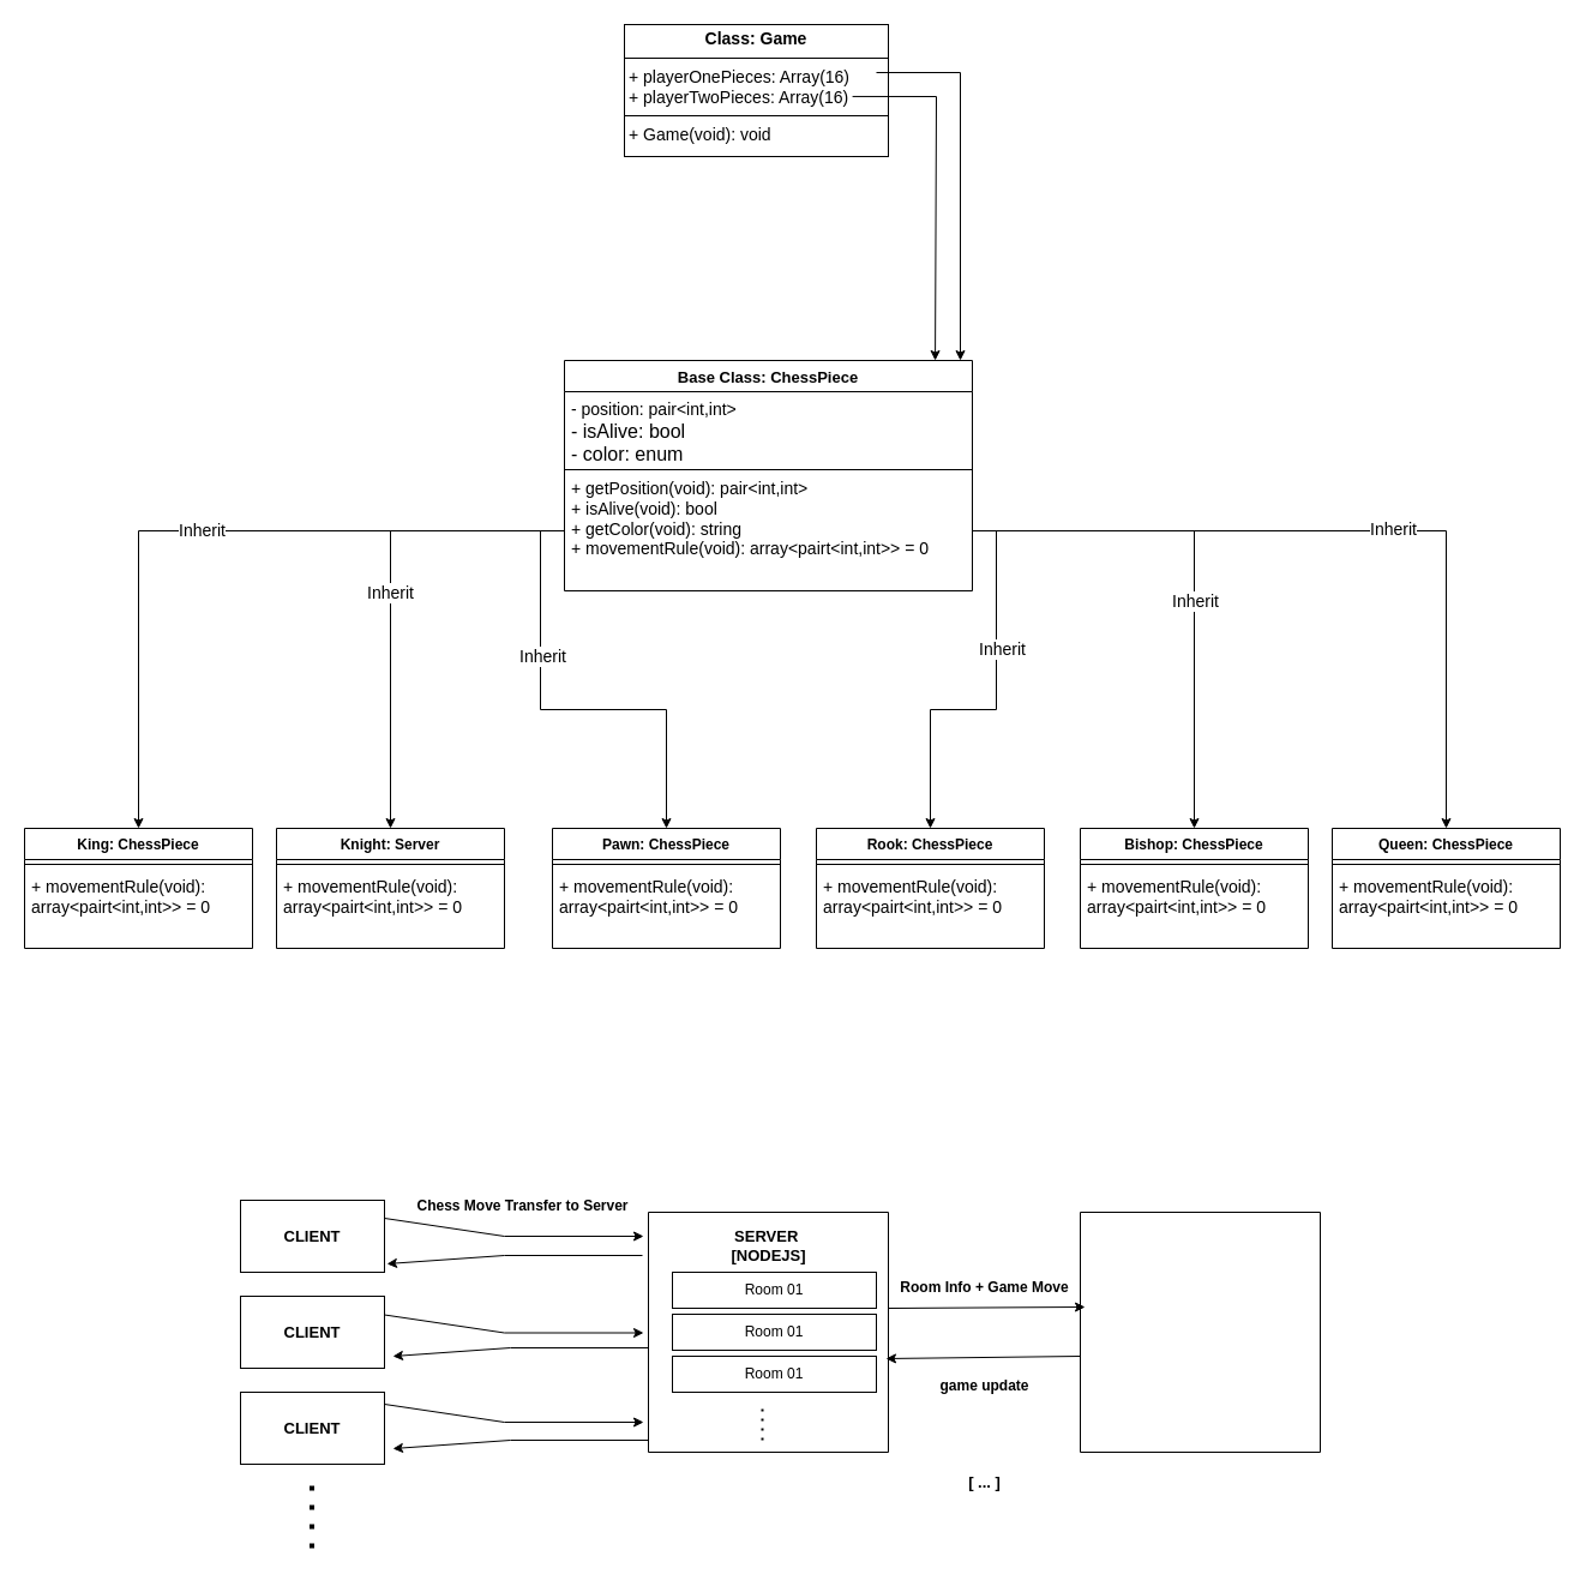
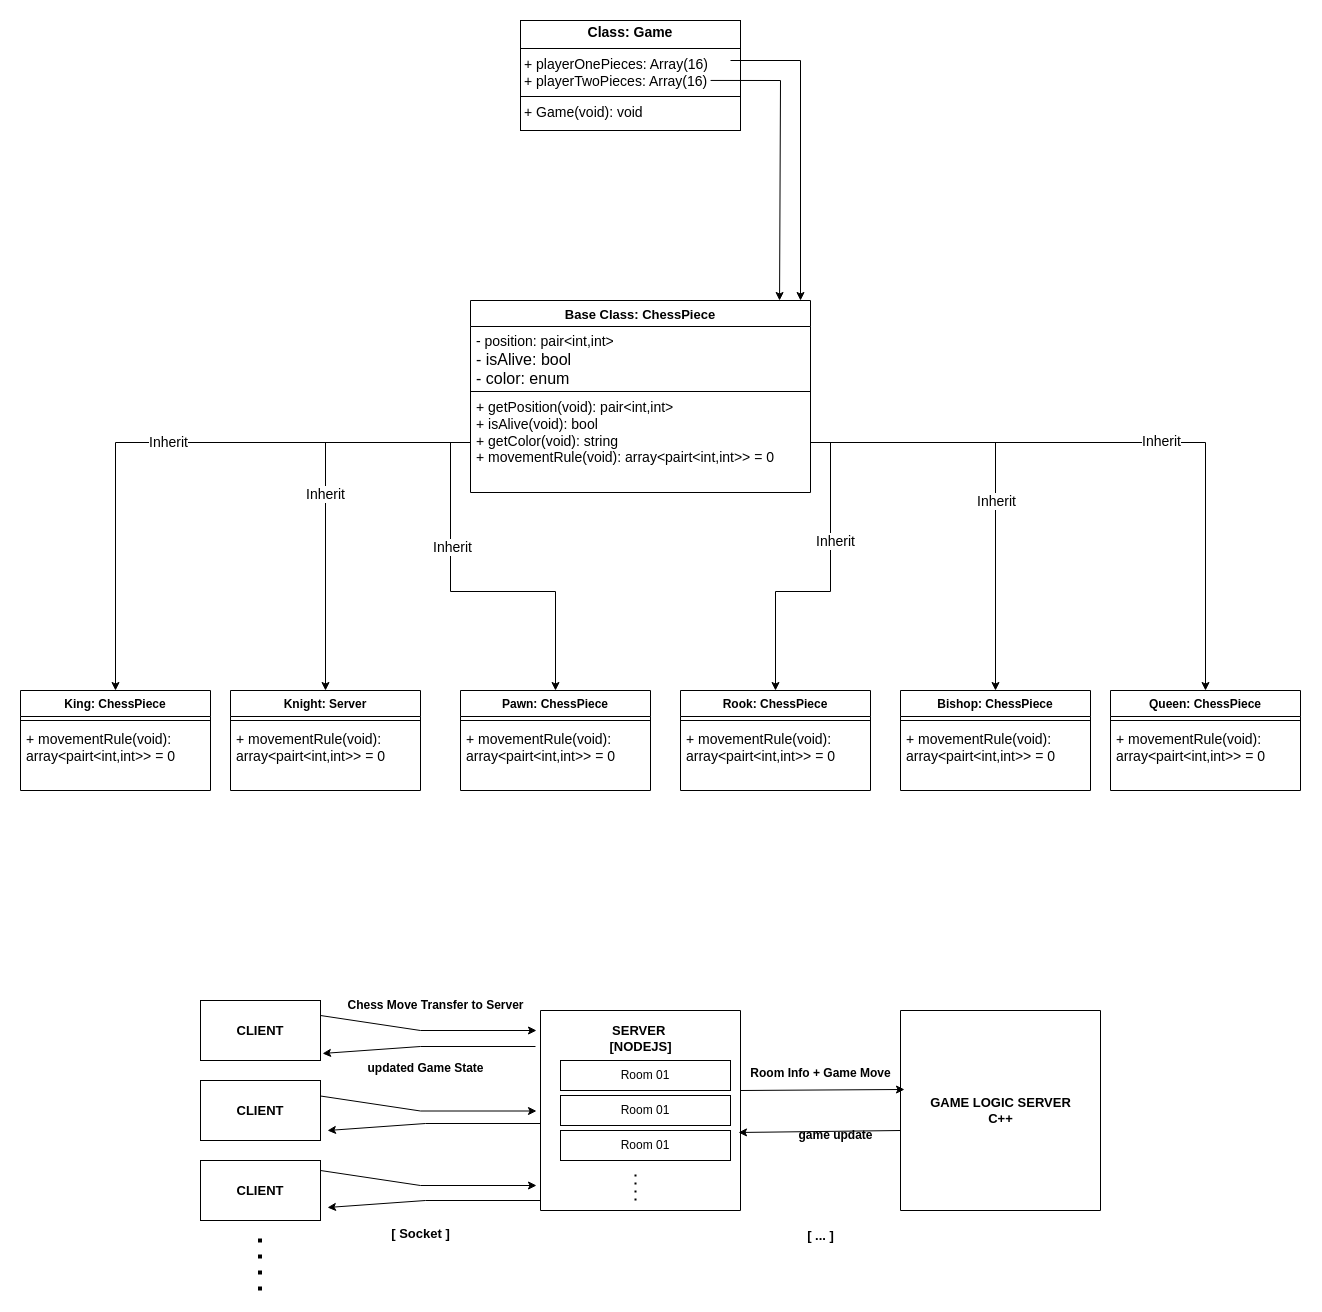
+ <mxCell id="58" value="&lt;b&gt;updated Game State&lt;/b&gt;" style="text;html=1;align=center;verticalAlign=middle;resizable=0;points=[];autosize=1;strokeColor=none;fillColor=none;" vertex="1" parent="1"><mxGeometry x="355" y="1053" width="140" height="30" as="geometry" /></mxCell>
+ <mxCell id="49" value="&lt;font style=&quot;font-size: 13px;&quot;&gt;&lt;b&gt;GAME LOGIC SERVER&lt;/b&gt;&lt;/font&gt;&lt;div style=&quot;font-size: 13px;&quot;&gt;&lt;font style=&quot;font-size: 13px;&quot;&gt;&lt;b&gt;C++&lt;/b&gt;&lt;/font&gt;&lt;/div&gt;" style="text;html=1;align=center;verticalAlign=middle;resizable=0;points=[];autosize=1;strokeColor=none;fillColor=none;" vertex="1" parent="48"><mxGeometry x="20" y="80" width="160" height="40" as="geometry" /></mxCell>
- <mxCell id="61" value="&lt;b&gt;game update&lt;/b&gt;" style="text;html=1;align=center;verticalAlign=middle;resizable=0;points=[];autosize=1;strokeColor=none;fillColor=none;" vertex="1" parent="1"><mxGeometry x="770" y="1140" width="100" height="30" as="geometry" /></mxCell>
+ <mxCell id="61" value="&lt;b&gt;game update&lt;/b&gt;" style="text;html=1;align=center;verticalAlign=middle;resizable=0;points=[];autosize=1;strokeColor=none;fillColor=none;" vertex="1" parent="1"><mxGeometry x="785" y="1120" width="100" height="30" as="geometry" /></mxCell>
+ <mxCell id="62" value="&lt;font style=&quot;font-size: 13px;&quot;&gt;&lt;b&gt;[ Socket ]&lt;/b&gt;&lt;/font&gt;" style="text;html=1;align=center;verticalAlign=middle;resizable=0;points=[];autosize=1;strokeColor=none;fillColor=none;" vertex="1" parent="1"><mxGeometry x="380" y="1218" width="80" height="30" as="geometry" /></mxCell>
